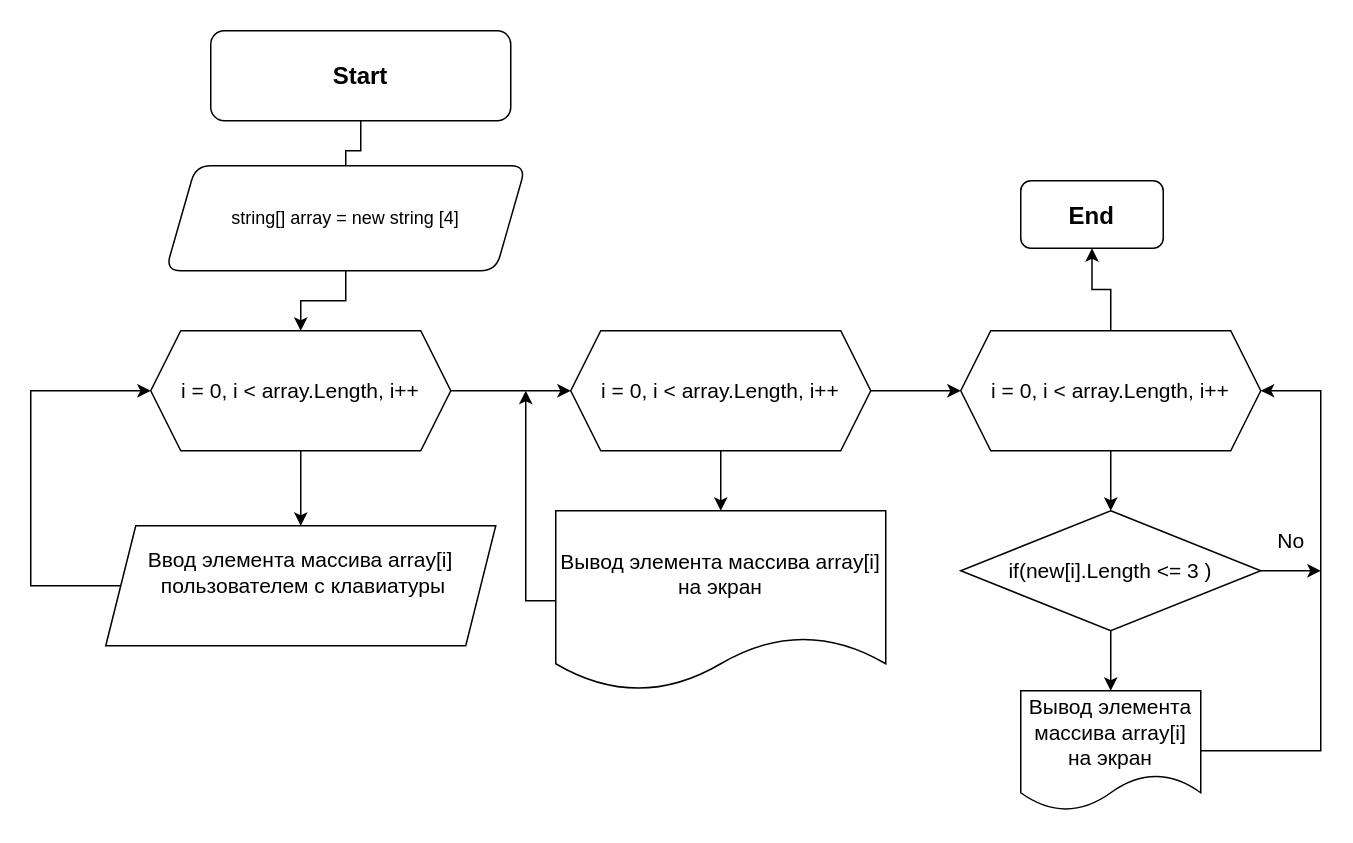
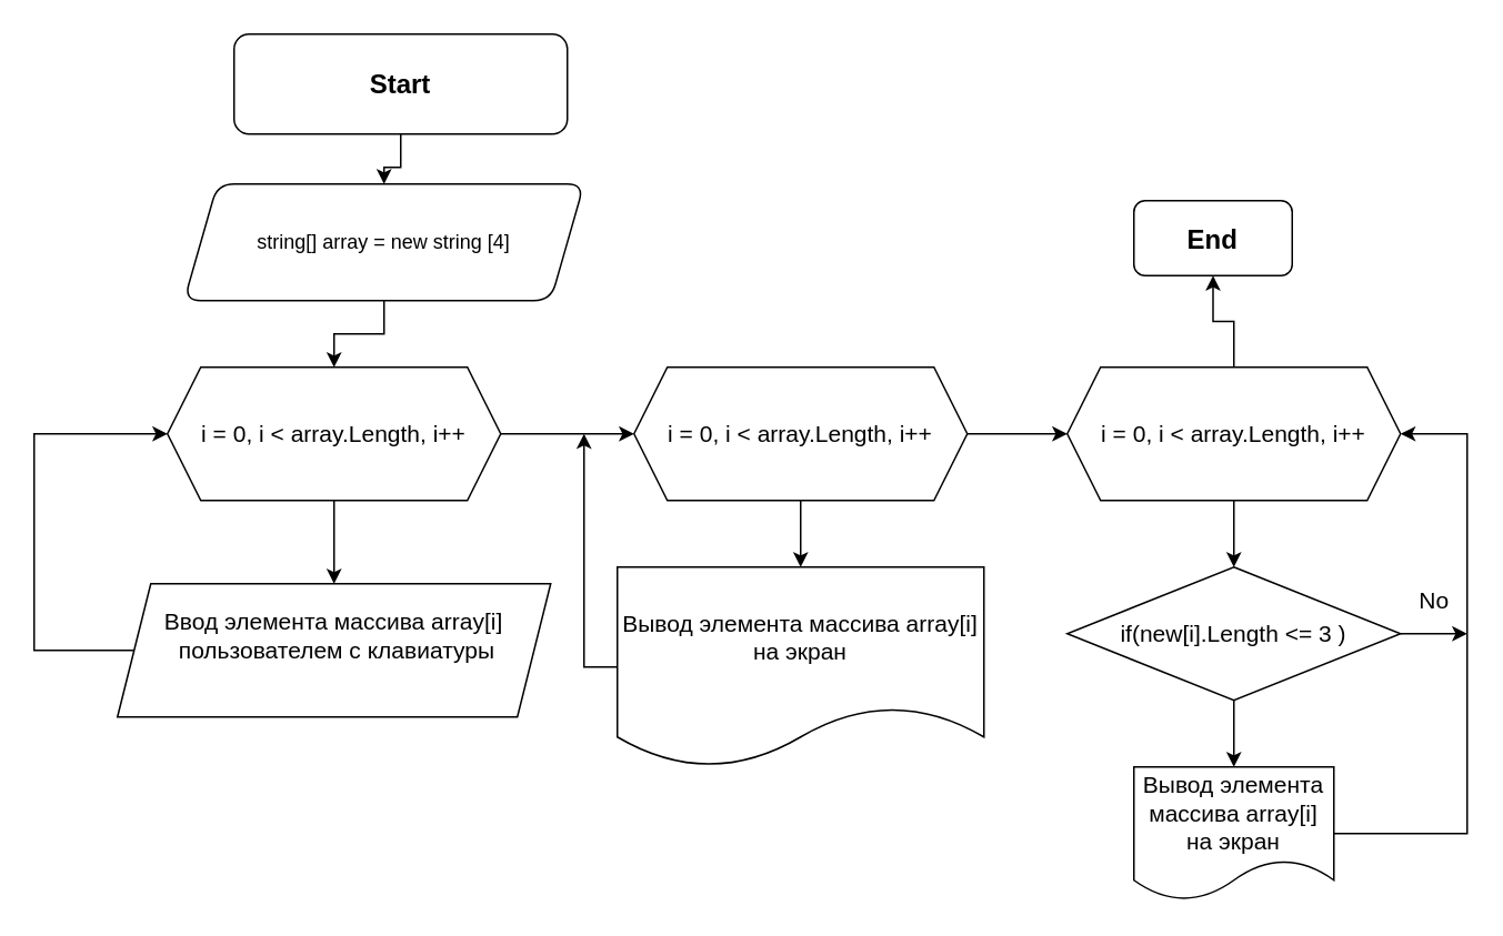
- <mxCell id="2" value="" style="edgeStyle=orthogonalEdgeStyle;rounded=0;orthogonalLoop=1;jettySize=auto;html=1;fontSize=18;endArrow=none;" parent="1" source="3" target="5" edge="1"><mxGeometry relative="1" as="geometry" /></mxCell>
+ <mxCell id="2" value="" style="edgeStyle=orthogonalEdgeStyle;rounded=0;orthogonalLoop=1;jettySize=auto;html=1;fontSize=18;" parent="1" source="3" target="5" edge="1"><mxGeometry relative="1" as="geometry" /></mxCell>
